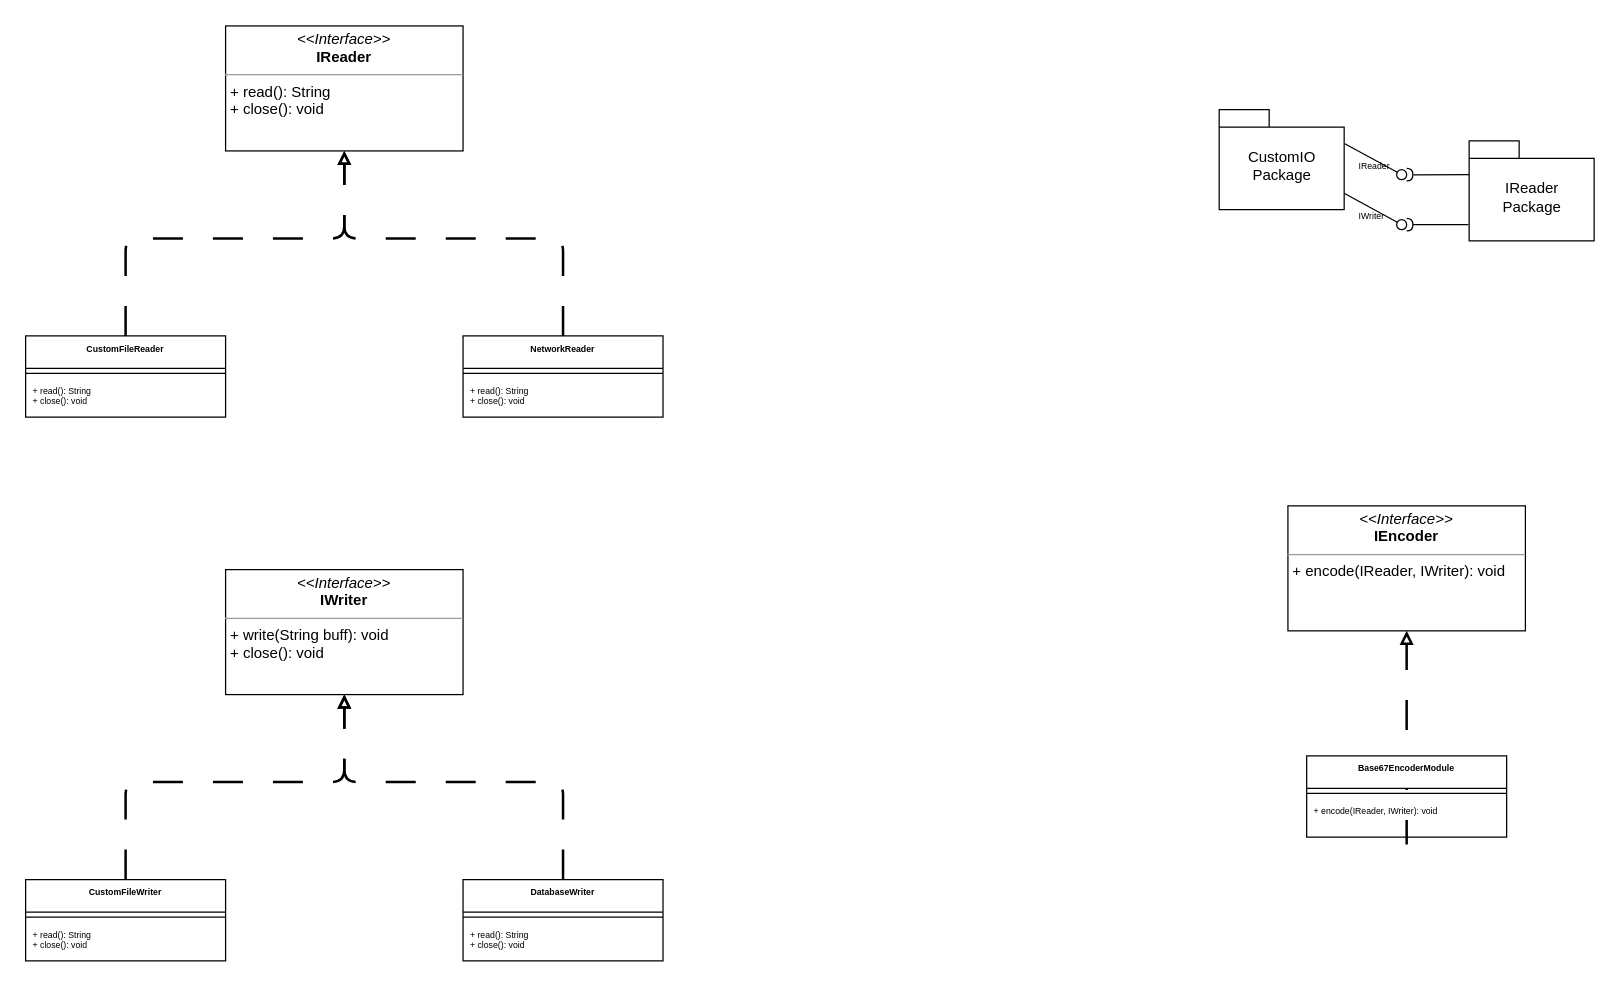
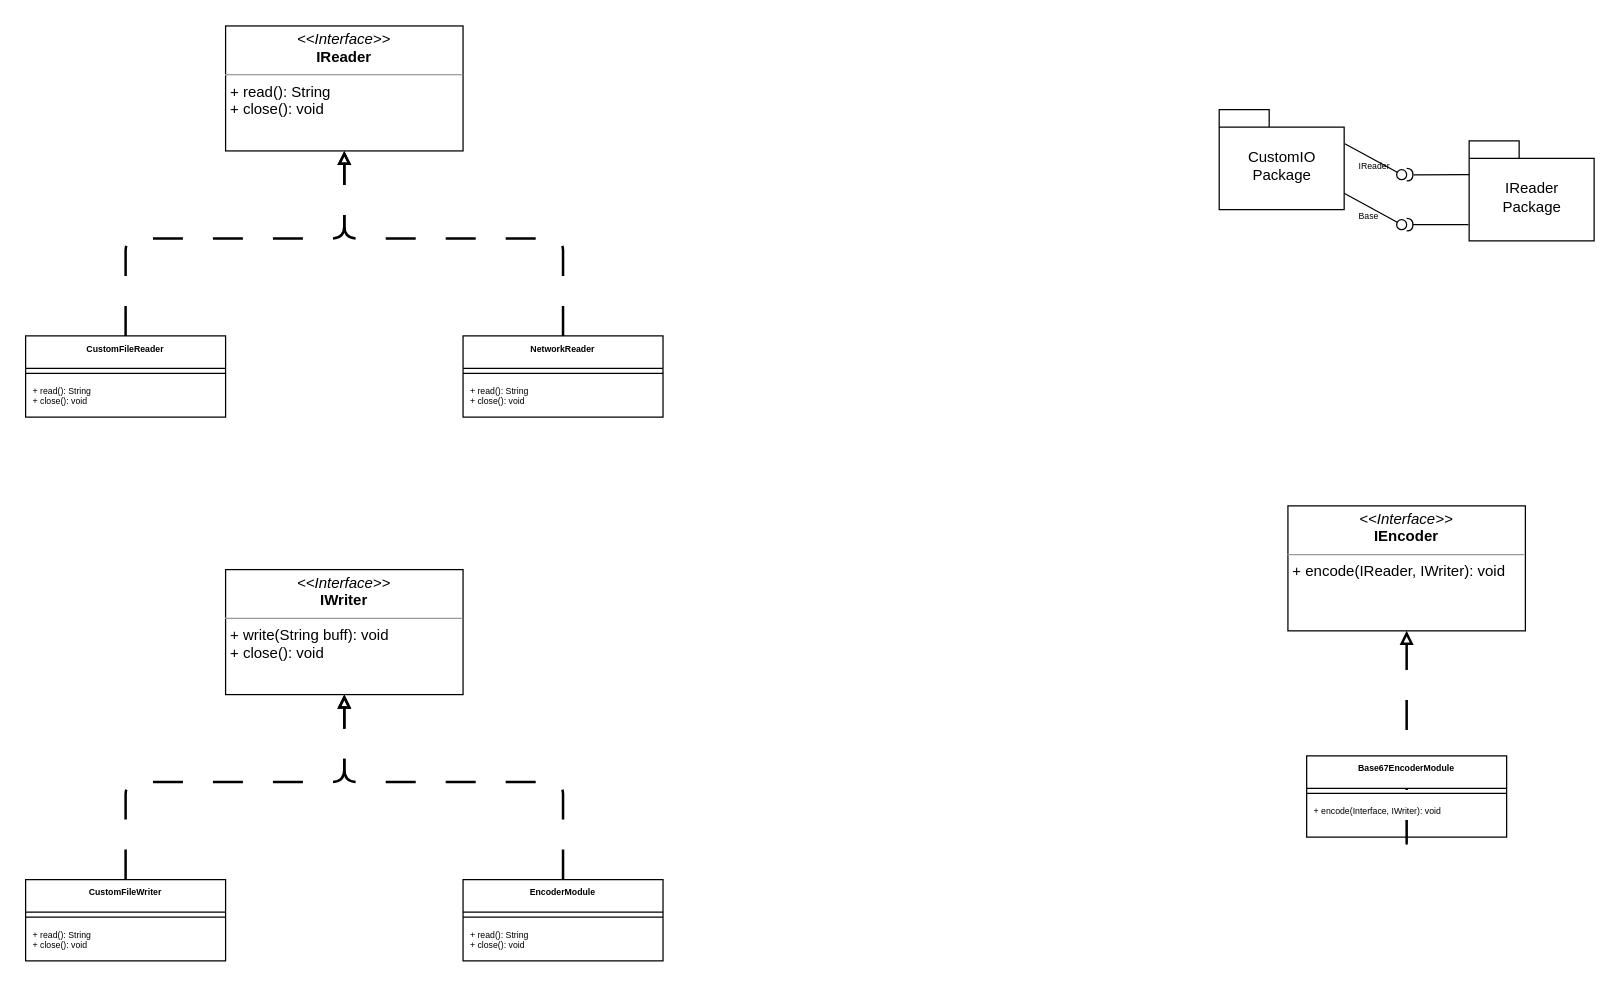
- <mxCell id="11" value="IWriter" style="text;strokeColor=none;fillColor=none;spacingLeft=4;spacingRight=4;overflow=hidden;rotatable=0;points=[[0,0.5],[1,0.5]];portConstraint=eastwest;fontSize=7;" vertex="1" parent="1"><mxGeometry x="1081" y="162" width="44" height="21" as="geometry" /></mxCell>
+ <mxCell id="11" value="Base" style="text;strokeColor=none;fillColor=none;spacingLeft=4;spacingRight=4;overflow=hidden;rotatable=0;points=[[0,0.5],[1,0.5]];portConstraint=eastwest;fontSize=7;" vertex="1" parent="1"><mxGeometry x="1081" y="162" width="44" height="21" as="geometry" /></mxCell>
- <mxCell id="36" value="+ encode(IReader, IWriter): void&#10;" style="text;strokeColor=none;fillColor=none;align=left;verticalAlign=top;spacingLeft=4;spacingRight=4;overflow=hidden;rotatable=0;points=[[0,0.5],[1,0.5]];portConstraint=eastwest;fontSize=7;" vertex="1" parent="34"><mxGeometry y="34" width="160" height="31" as="geometry" /></mxCell>
+ <mxCell id="36" value="+ encode(Interface, IWriter): void&#10;" style="text;strokeColor=none;fillColor=none;align=left;verticalAlign=top;spacingLeft=4;spacingRight=4;overflow=hidden;rotatable=0;points=[[0,0.5],[1,0.5]];portConstraint=eastwest;fontSize=7;" vertex="1" parent="34"><mxGeometry y="34" width="160" height="31" as="geometry" /></mxCell>
- <mxCell id="29" value="DatabaseWriter" style="swimlane;fontStyle=1;align=center;verticalAlign=top;childLayout=stackLayout;horizontal=1;startSize=26;horizontalStack=0;resizeParent=1;resizeParentMax=0;resizeLast=0;collapsible=1;marginBottom=0;fontSize=7;" vertex="1" parent="1"><mxGeometry x="370" y="703" width="160" height="65" as="geometry" /></mxCell>
+ <mxCell id="29" value="EncoderModule" style="swimlane;fontStyle=1;align=center;verticalAlign=top;childLayout=stackLayout;horizontal=1;startSize=26;horizontalStack=0;resizeParent=1;resizeParentMax=0;resizeLast=0;collapsible=1;marginBottom=0;fontSize=7;" vertex="1" parent="1"><mxGeometry x="370" y="703" width="160" height="65" as="geometry" /></mxCell>
